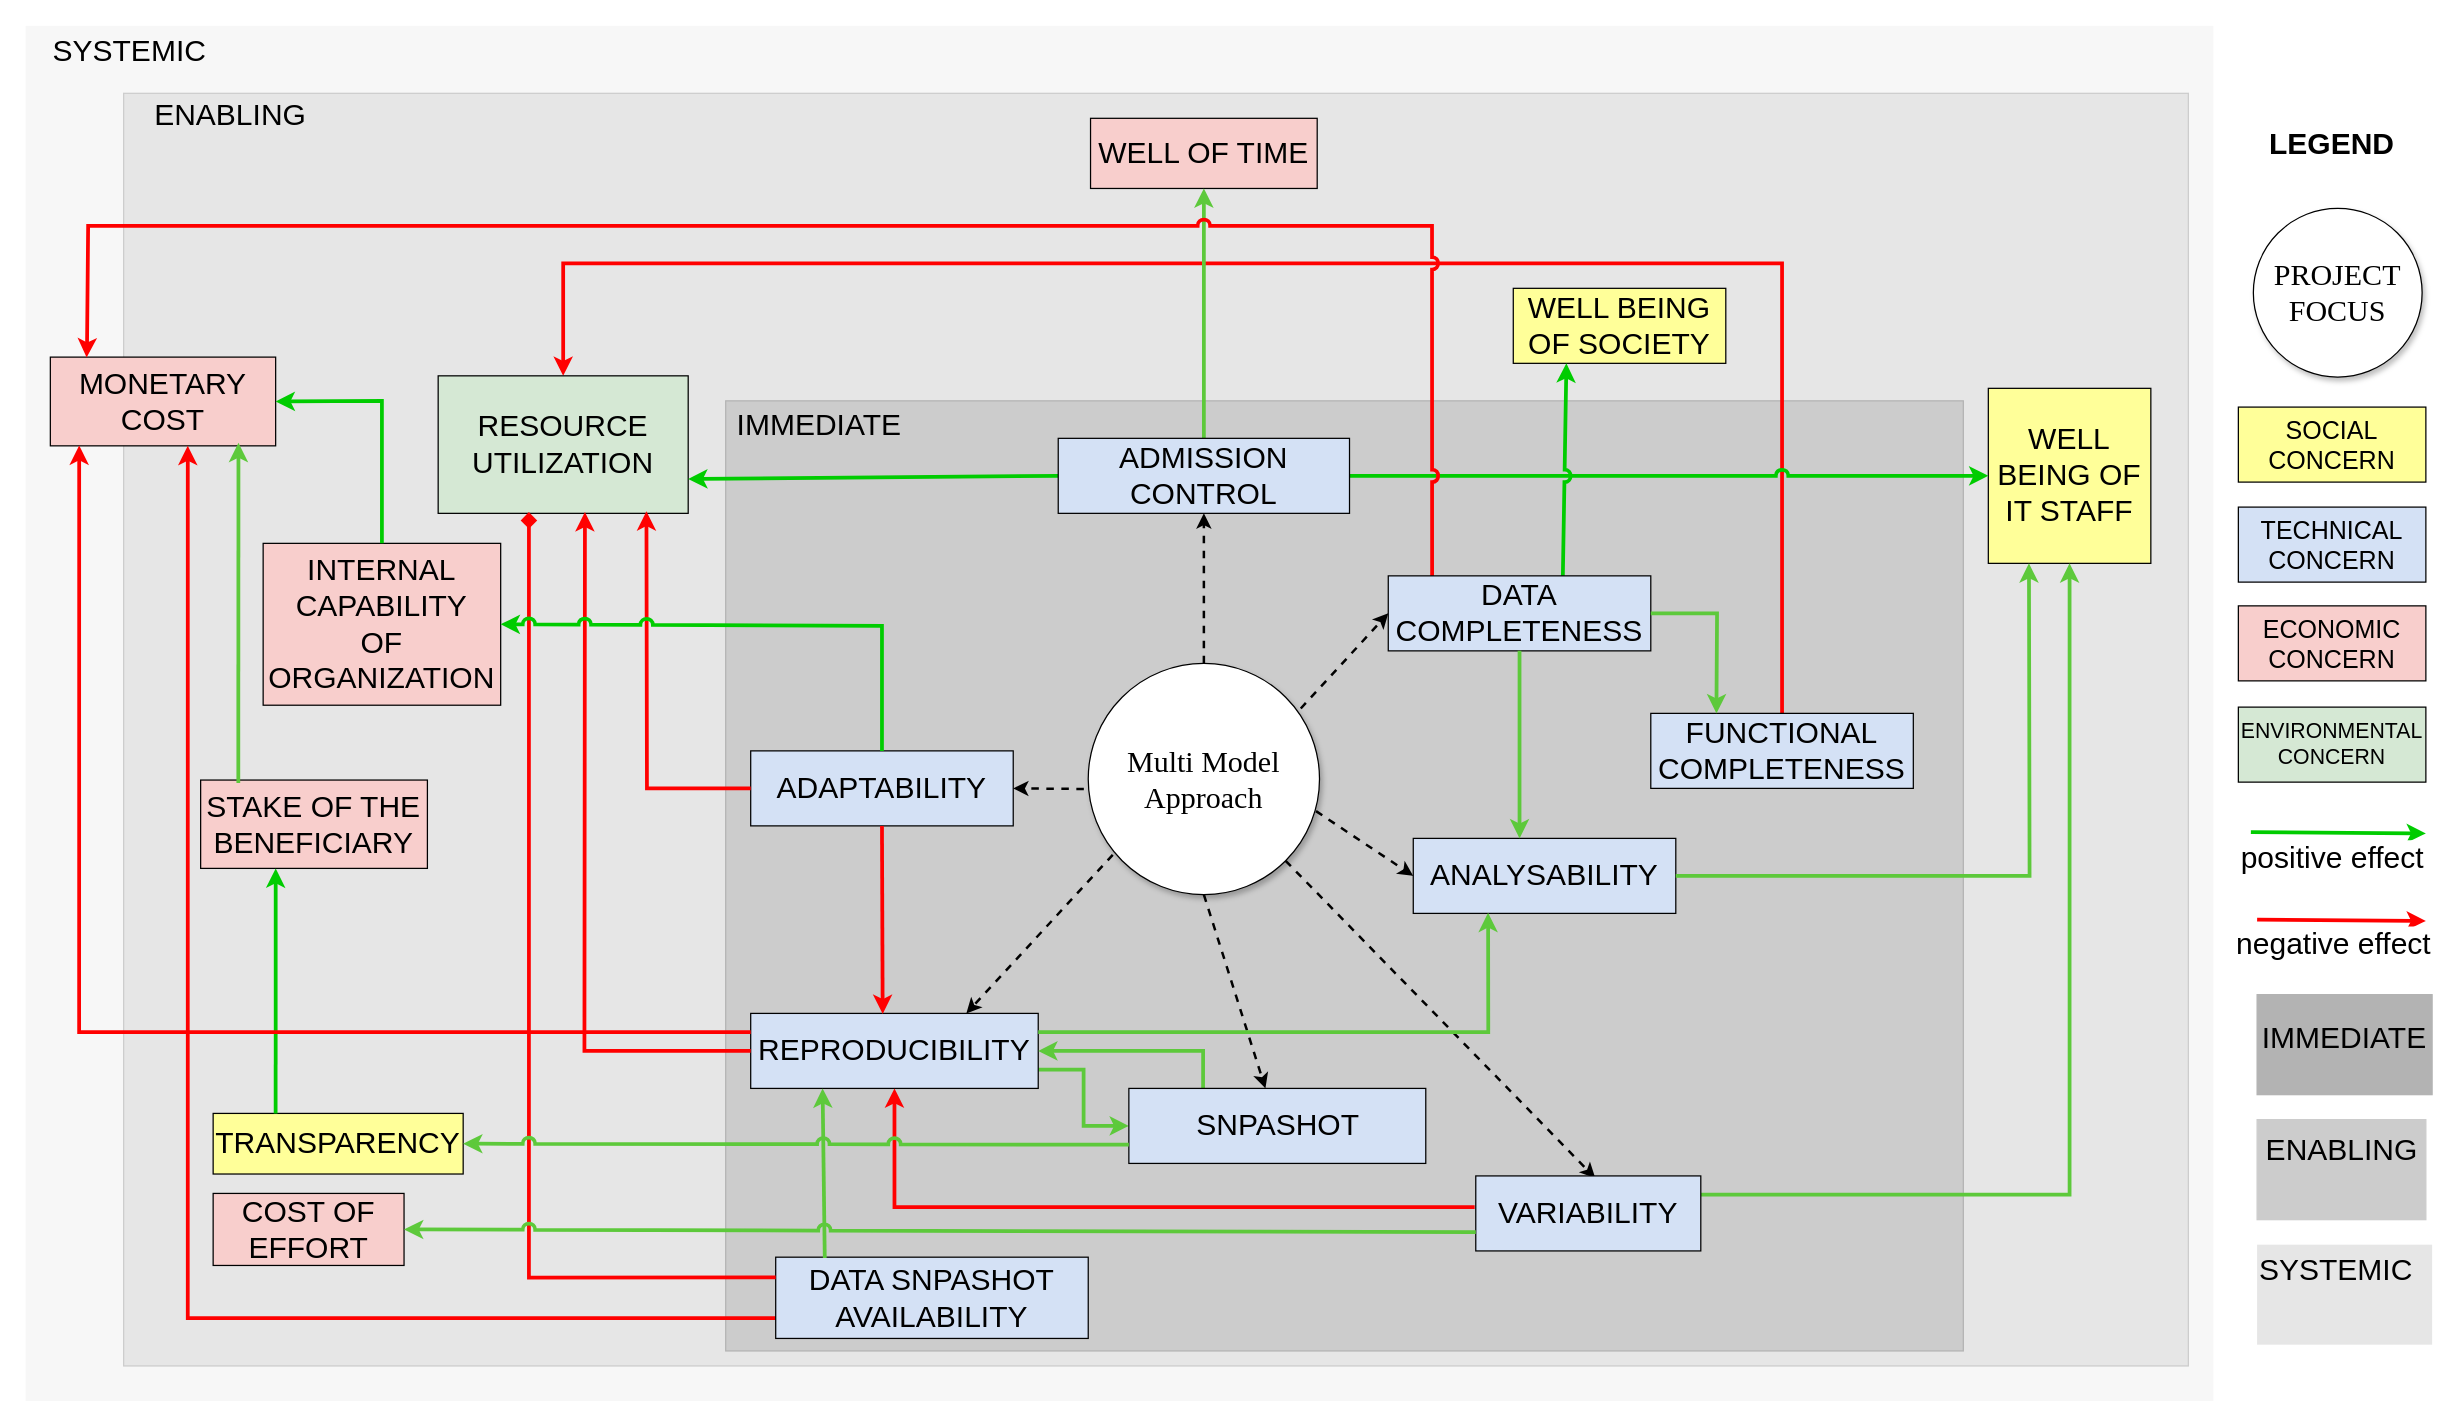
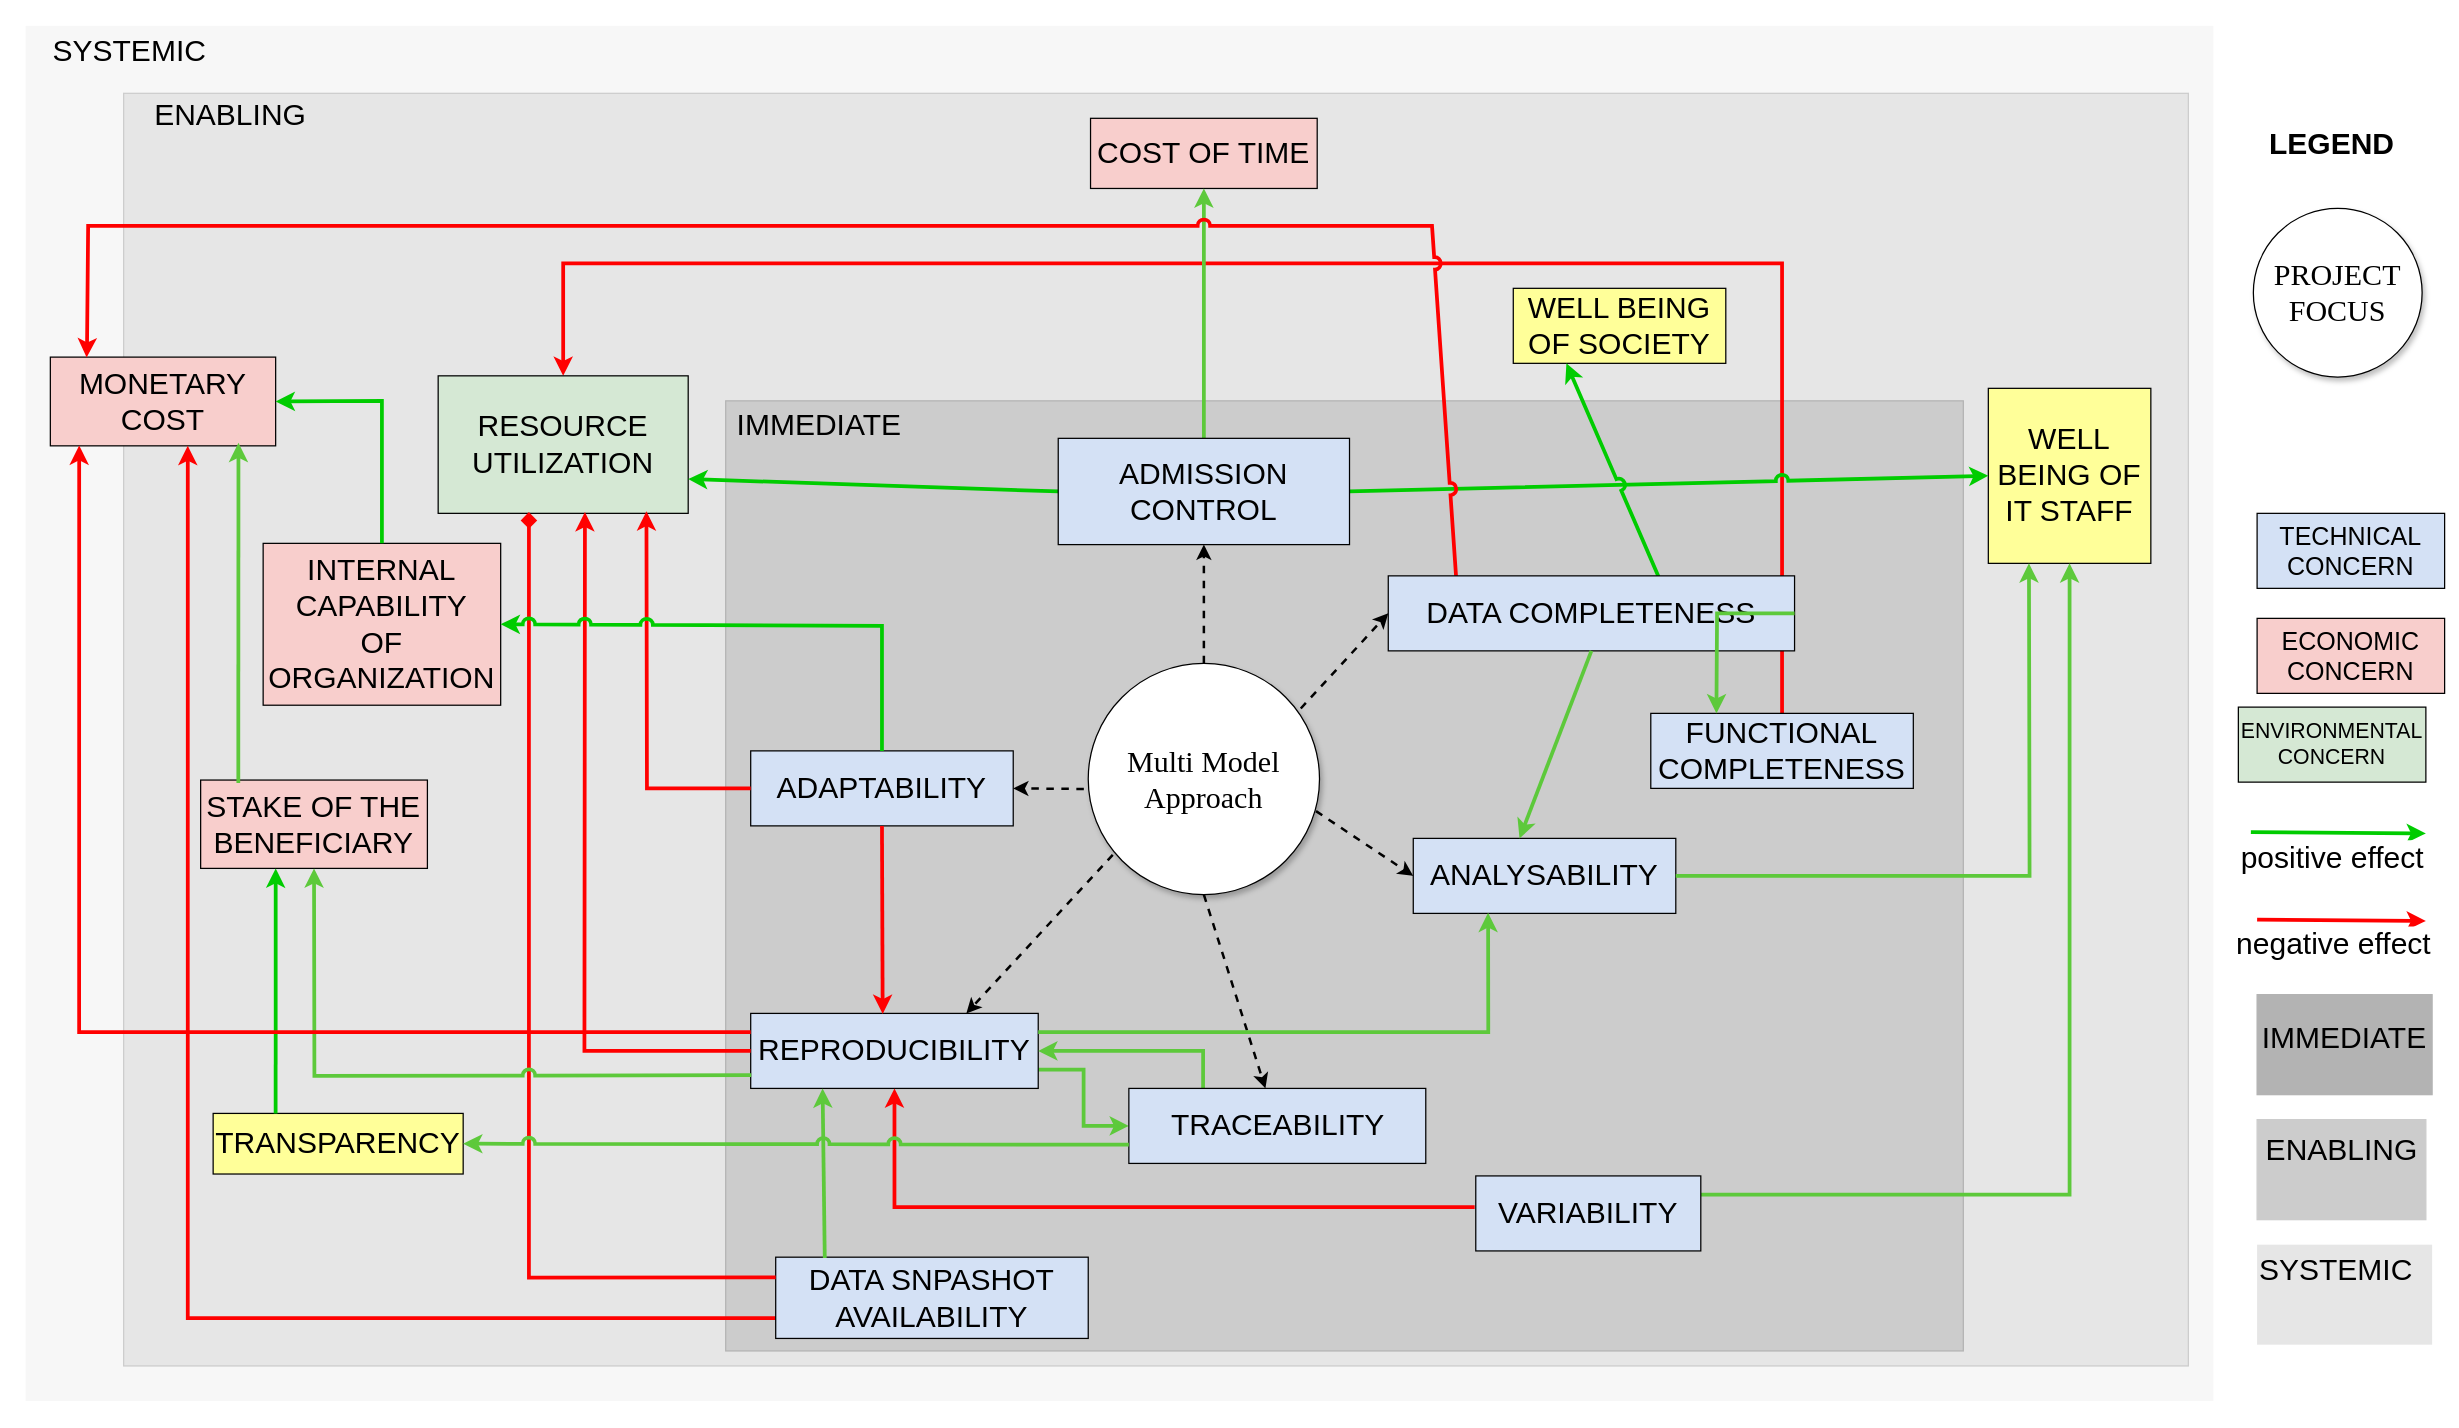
- <mxCell id="14" value="WELL OF TIME" style="rounded=0;whiteSpace=wrap;html=1;shadow=0;strokeColor=#000000;strokeWidth=1;fillColor=#f8cecc;fontSize=24;" vertex="1" parent="3"><mxGeometry x="841.84" y="20" width="181.31" height="56.11" as="geometry" /></mxCell>
+ <mxCell id="14" value="COST OF TIME" style="rounded=0;whiteSpace=wrap;html=1;shadow=0;strokeColor=#000000;strokeWidth=1;fillColor=#f8cecc;fontSize=24;" vertex="1" parent="3"><mxGeometry x="841.84" y="20" width="181.31" height="56.11" as="geometry" /></mxCell>
- <mxCell id="60" value="SOCIAL CONCERN" style="rounded=0;whiteSpace=wrap;html=1;shadow=0;strokeColor=#000000;strokeWidth=1;fillColor=#FFFF99;fontSize=20;" vertex="1" parent="1"><mxGeometry x="1790" y="325" width="150" height="60" as="geometry" /></mxCell>
- <mxCell id="52" value="ADMISSION CONTROL" style="rounded=0;whiteSpace=wrap;html=1;shadow=0;strokeColor=#000000;strokeWidth=1;fillColor=#d4e1f5;fontSize=24;" vertex="1" parent="48"><mxGeometry x="266" y="30" width="233" height="60" as="geometry" /></mxCell>
+ <mxCell id="52" value="ADMISSION CONTROL" style="rounded=0;whiteSpace=wrap;html=1;shadow=0;strokeColor=#000000;strokeWidth=1;fillColor=#d4e1f5;fontSize=24;" vertex="1" parent="48"><mxGeometry x="266" y="30" width="233" height="85" as="geometry" /></mxCell>
- <mxCell id="61" value="TECHNICAL CONCERN" style="rounded=0;whiteSpace=wrap;html=1;shadow=0;strokeColor=#000000;strokeWidth=1;fillColor=#d4e1f5;fontSize=20;" vertex="1" parent="1"><mxGeometry x="1790" y="405" width="150" height="60" as="geometry" /></mxCell>
+ <mxCell id="61" value="TECHNICAL CONCERN" style="rounded=0;whiteSpace=wrap;html=1;shadow=0;strokeColor=#000000;strokeWidth=1;fillColor=#d4e1f5;fontSize=20;" vertex="1" parent="1"><mxGeometry x="1805" y="410" width="150" height="60" as="geometry" /></mxCell>
- <mxCell id="51" value="DATA COMPLETENESS" style="rounded=0;whiteSpace=wrap;html=1;shadow=0;strokeColor=#000000;strokeWidth=1;fillColor=#d4e1f5;fontSize=24;" vertex="1" parent="48"><mxGeometry x="530" y="140" width="210" height="60" as="geometry" /></mxCell>
+ <mxCell id="51" value="DATA COMPLETENESS" style="rounded=0;whiteSpace=wrap;html=1;shadow=0;strokeColor=#000000;strokeWidth=1;fillColor=#d4e1f5;fontSize=24;" vertex="1" parent="48"><mxGeometry x="530" y="140" width="325" height="60" as="geometry" /></mxCell>
- <mxCell id="62" value="ECONOMIC CONCERN" style="rounded=0;whiteSpace=wrap;html=1;shadow=0;strokeColor=#000000;strokeWidth=1;fillColor=#f8cecc;fontSize=20;" vertex="1" parent="1"><mxGeometry x="1790" y="484" width="150" height="60" as="geometry" /></mxCell>
+ <mxCell id="62" value="ECONOMIC CONCERN" style="rounded=0;whiteSpace=wrap;html=1;shadow=0;strokeColor=#000000;strokeWidth=1;fillColor=#f8cecc;fontSize=20;" vertex="1" parent="1"><mxGeometry x="1805" y="494" width="150" height="60" as="geometry" /></mxCell>
- <mxCell id="23" value="" style="endArrow=classic;html=1;strokeColor=#000000;dashed=1;rounded=0;exitX=1;exitY=1;exitDx=0;exitDy=0;entryX=0.531;entryY=0.028;entryDx=0;entryDy=0;entryPerimeter=0;strokeWidth=2;fontSize=24;" edge="1" parent="1" source="16" target="50"><mxGeometry width="50" height="50" relative="1" as="geometry"><mxPoint x="1080" y="660" as="sourcePoint" /><mxPoint x="1180" y="660" as="targetPoint" /><Array as="points" /></mxGeometry></mxCell>
+ <mxCell id="56" value="" style="endArrow=classic;html=1;fontColor=#00CC00;strokeColor=#5DC93B;rounded=0;exitX=0.002;exitY=0.824;exitDx=0;exitDy=0;entryX=0.5;entryY=1;entryDx=0;entryDy=0;exitPerimeter=0;jumpStyle=arc;strokeWidth=3;fontSize=24;" edge="1" parent="1" source="18" target="10"><mxGeometry width="50" height="50" relative="1" as="geometry"><mxPoint x="570" y="1070" as="sourcePoint" /><mxPoint x="670" y="1070.5" as="targetPoint" /><Array as="points"><mxPoint x="251" y="860" /></Array></mxGeometry></mxCell>
- <mxCell id="22" value="SNPASHOT" style="rounded=0;whiteSpace=wrap;html=1;shadow=0;strokeColor=#000000;strokeWidth=1;fillColor=#d4e1f5;fontSize=24;" vertex="1" parent="1"><mxGeometry x="902.5" y="870" width="237.5" height="60" as="geometry" /></mxCell>
+ <mxCell id="22" value="TRACEABILITY" style="rounded=0;whiteSpace=wrap;html=1;shadow=0;strokeColor=#000000;strokeWidth=1;fillColor=#d4e1f5;fontSize=24;" vertex="1" parent="1"><mxGeometry x="902.5" y="870" width="237.5" height="60" as="geometry" /></mxCell>
- <mxCell id="13" value="COST OF EFFORT" style="rounded=0;whiteSpace=wrap;html=1;shadow=0;strokeColor=#000000;strokeWidth=1;fillColor=#f8cecc;fontSize=24;" vertex="1" parent="3"><mxGeometry x="140" y="880" width="152.7" height="57.62" as="geometry" /></mxCell>
- <mxCell id="57" value="" style="endArrow=classic;html=1;fontColor=#00CC00;strokeColor=#5DC93B;rounded=0;entryX=1;entryY=0.5;entryDx=0;entryDy=0;exitX=0;exitY=0.75;exitDx=0;exitDy=0;strokeWidth=3;jumpStyle=arc;fontSize=24;" edge="1" parent="1" source="50" target="13"><mxGeometry width="50" height="50" relative="1" as="geometry"><mxPoint x="1380" y="620" as="sourcePoint" /><mxPoint x="1480" y="620.5" as="targetPoint" /></mxGeometry></mxCell>
